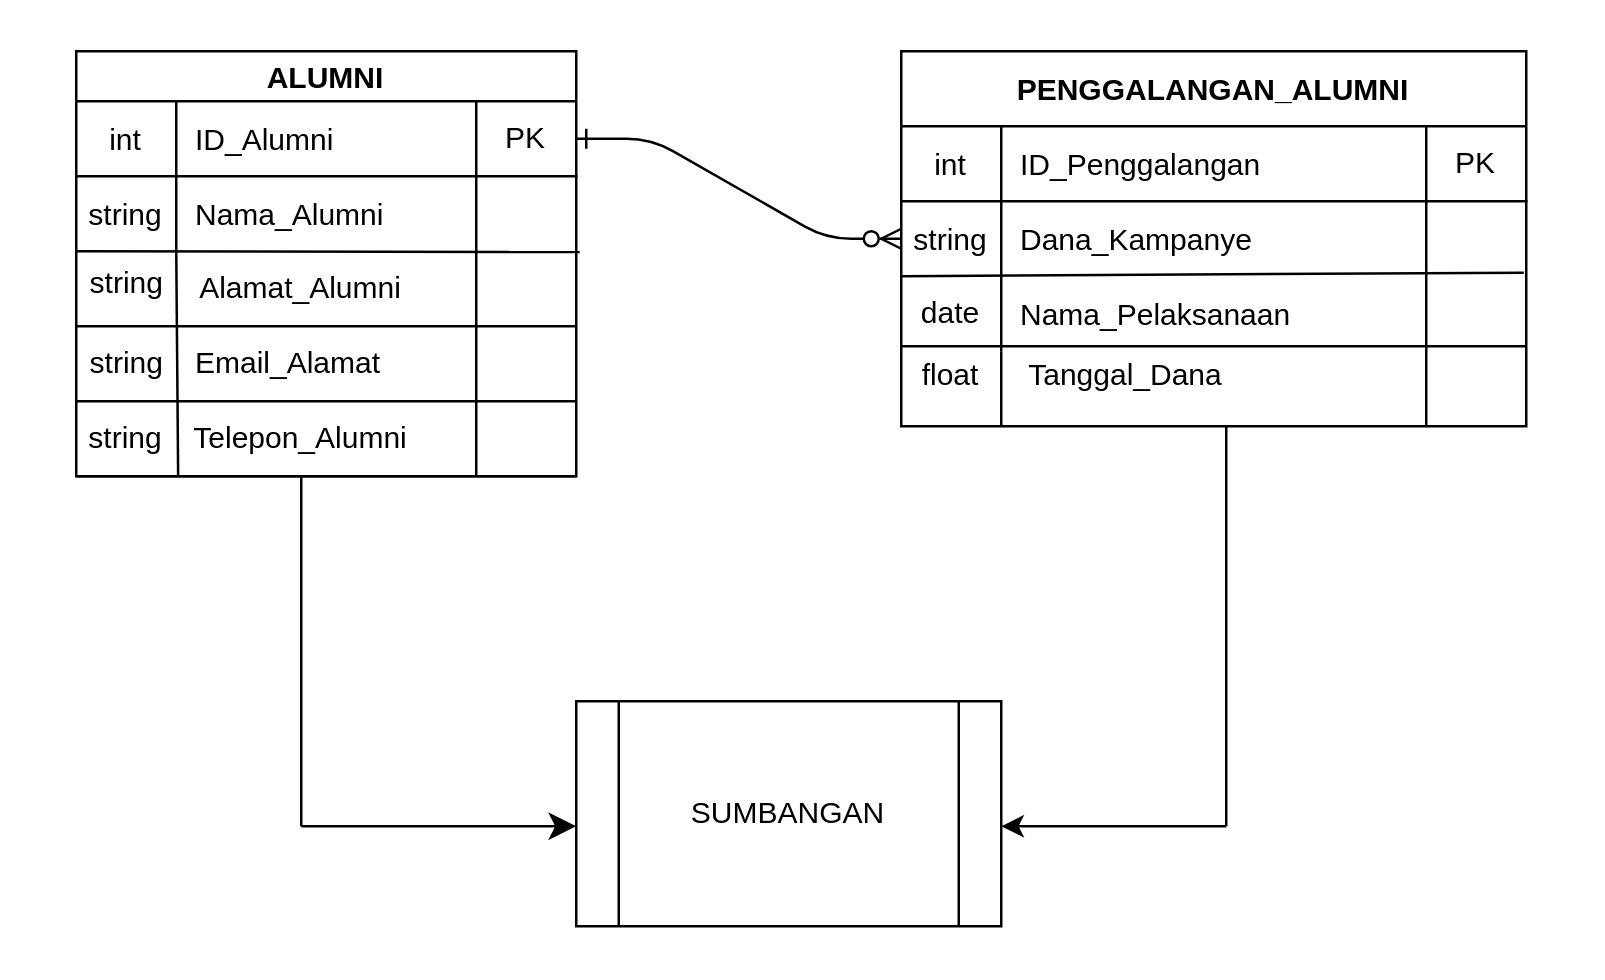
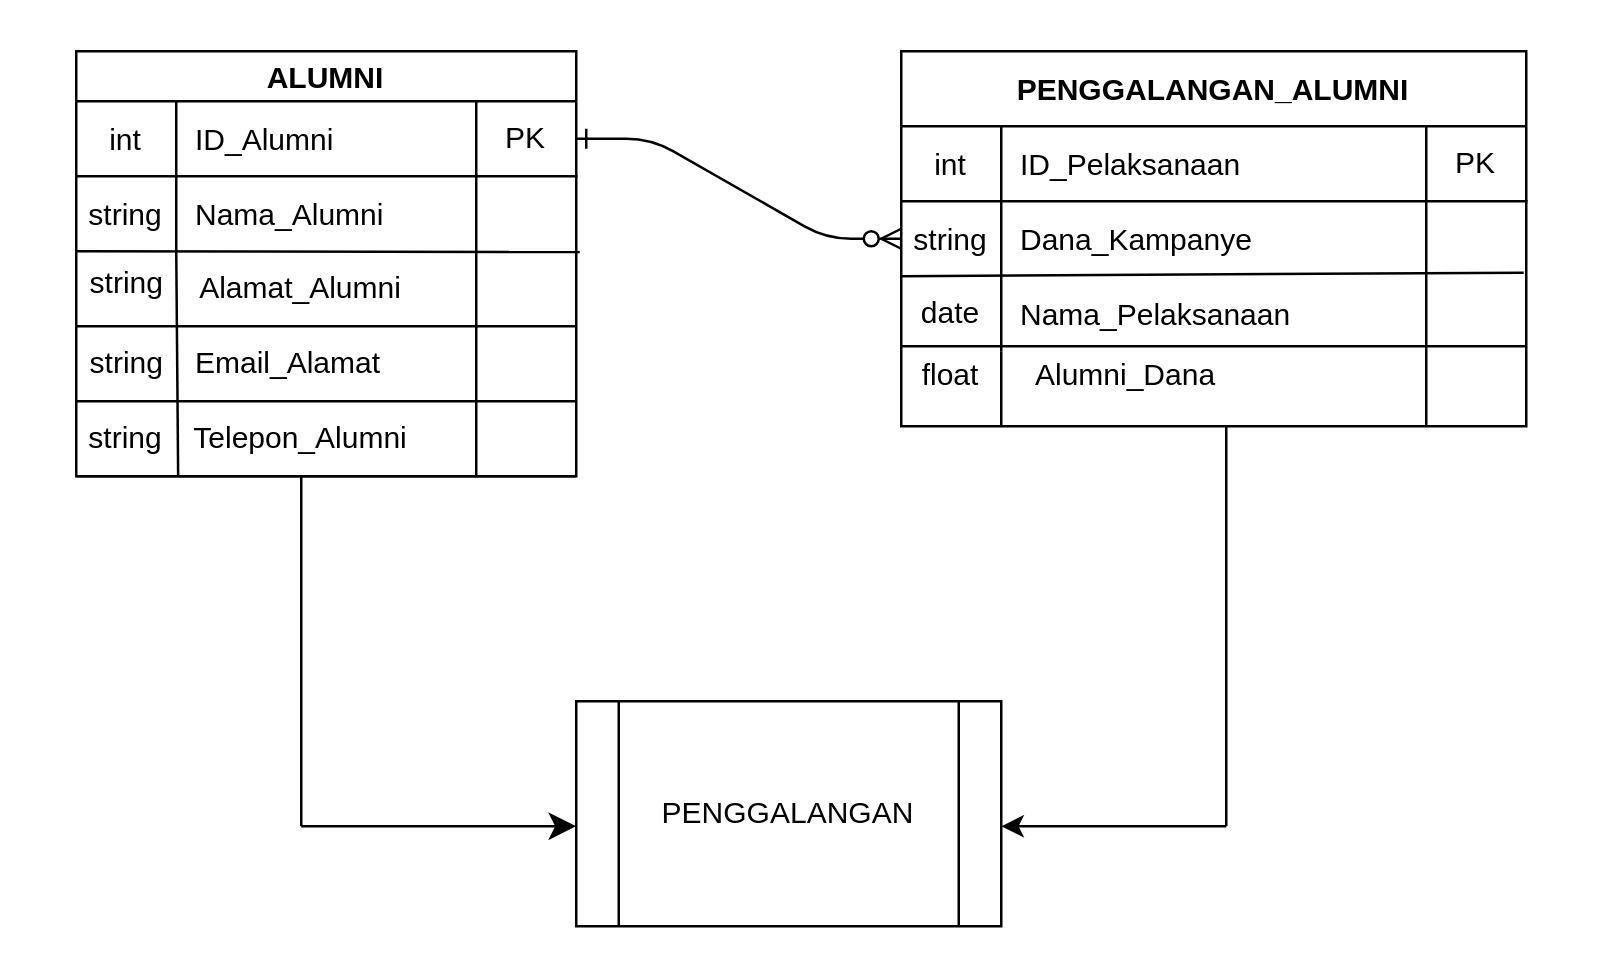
- <mxCell id="6" value="ID_Penggalangan" style="shape=partialRectangle;overflow=hidden;connectable=0;fillColor=none;top=0;left=0;bottom=0;right=0;align=left;spacingLeft=6;fontStyle=0;" vertex="1" parent="4"><mxGeometry x="40" width="210" height="30" as="geometry"><mxRectangle width="210" height="30" as="alternateBounds" /></mxGeometry></mxCell>
+ <mxCell id="6" value="ID_Pelaksanaan" style="shape=partialRectangle;overflow=hidden;connectable=0;fillColor=none;top=0;left=0;bottom=0;right=0;align=left;spacingLeft=6;fontStyle=0;" vertex="1" parent="4"><mxGeometry x="40" width="210" height="30" as="geometry"><mxRectangle width="210" height="30" as="alternateBounds" /></mxGeometry></mxCell>
- <mxCell id="41" value="Tanggal_Dana" style="text;html=1;align=center;verticalAlign=middle;whiteSpace=wrap;rounded=0;" vertex="1" parent="1"><mxGeometry x="420" y="135" width="60" height="30" as="geometry" /></mxCell>
+ <mxCell id="41" value="Alumni_Dana" style="text;html=1;align=center;verticalAlign=middle;whiteSpace=wrap;rounded=0;" vertex="1" parent="1"><mxGeometry x="420" y="135" width="60" height="30" as="geometry" /></mxCell>
- <mxCell id="43" value="SUMBANGAN" style="shape=process;whiteSpace=wrap;html=1;backgroundOutline=1;" vertex="1" parent="1"><mxGeometry x="230" y="280" width="170" height="90" as="geometry" /></mxCell>
+ <mxCell id="43" value="PENGGALANGAN" style="shape=process;whiteSpace=wrap;html=1;backgroundOutline=1;" vertex="1" parent="1"><mxGeometry x="230" y="280" width="170" height="90" as="geometry" /></mxCell>
